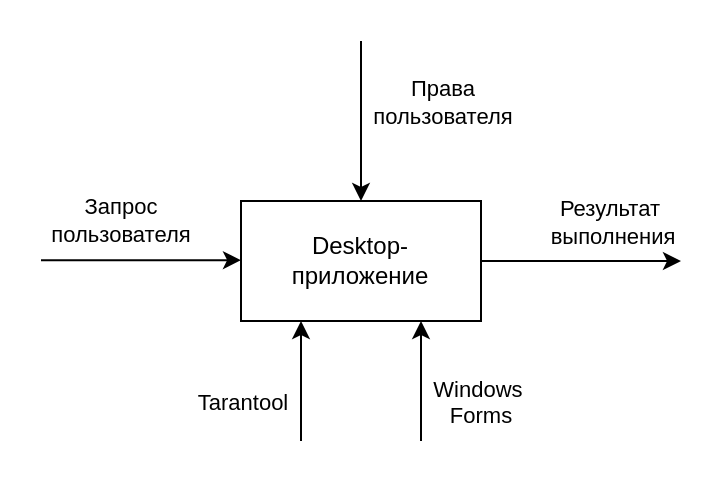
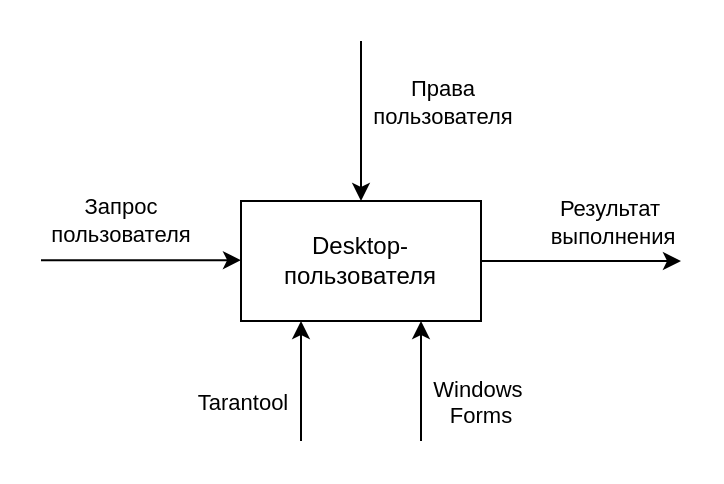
- <mxCell id="2" value="Desktop-&lt;br&gt;приложение" style="rounded=0;whiteSpace=wrap;html=1;" vertex="1" parent="1"><mxGeometry x="120" y="100" width="120" height="60" as="geometry" /></mxCell>
+ <mxCell id="2" value="Desktop-&lt;br&gt;пользователя" style="rounded=0;whiteSpace=wrap;html=1;" vertex="1" parent="1"><mxGeometry x="120" y="100" width="120" height="60" as="geometry" /></mxCell>
